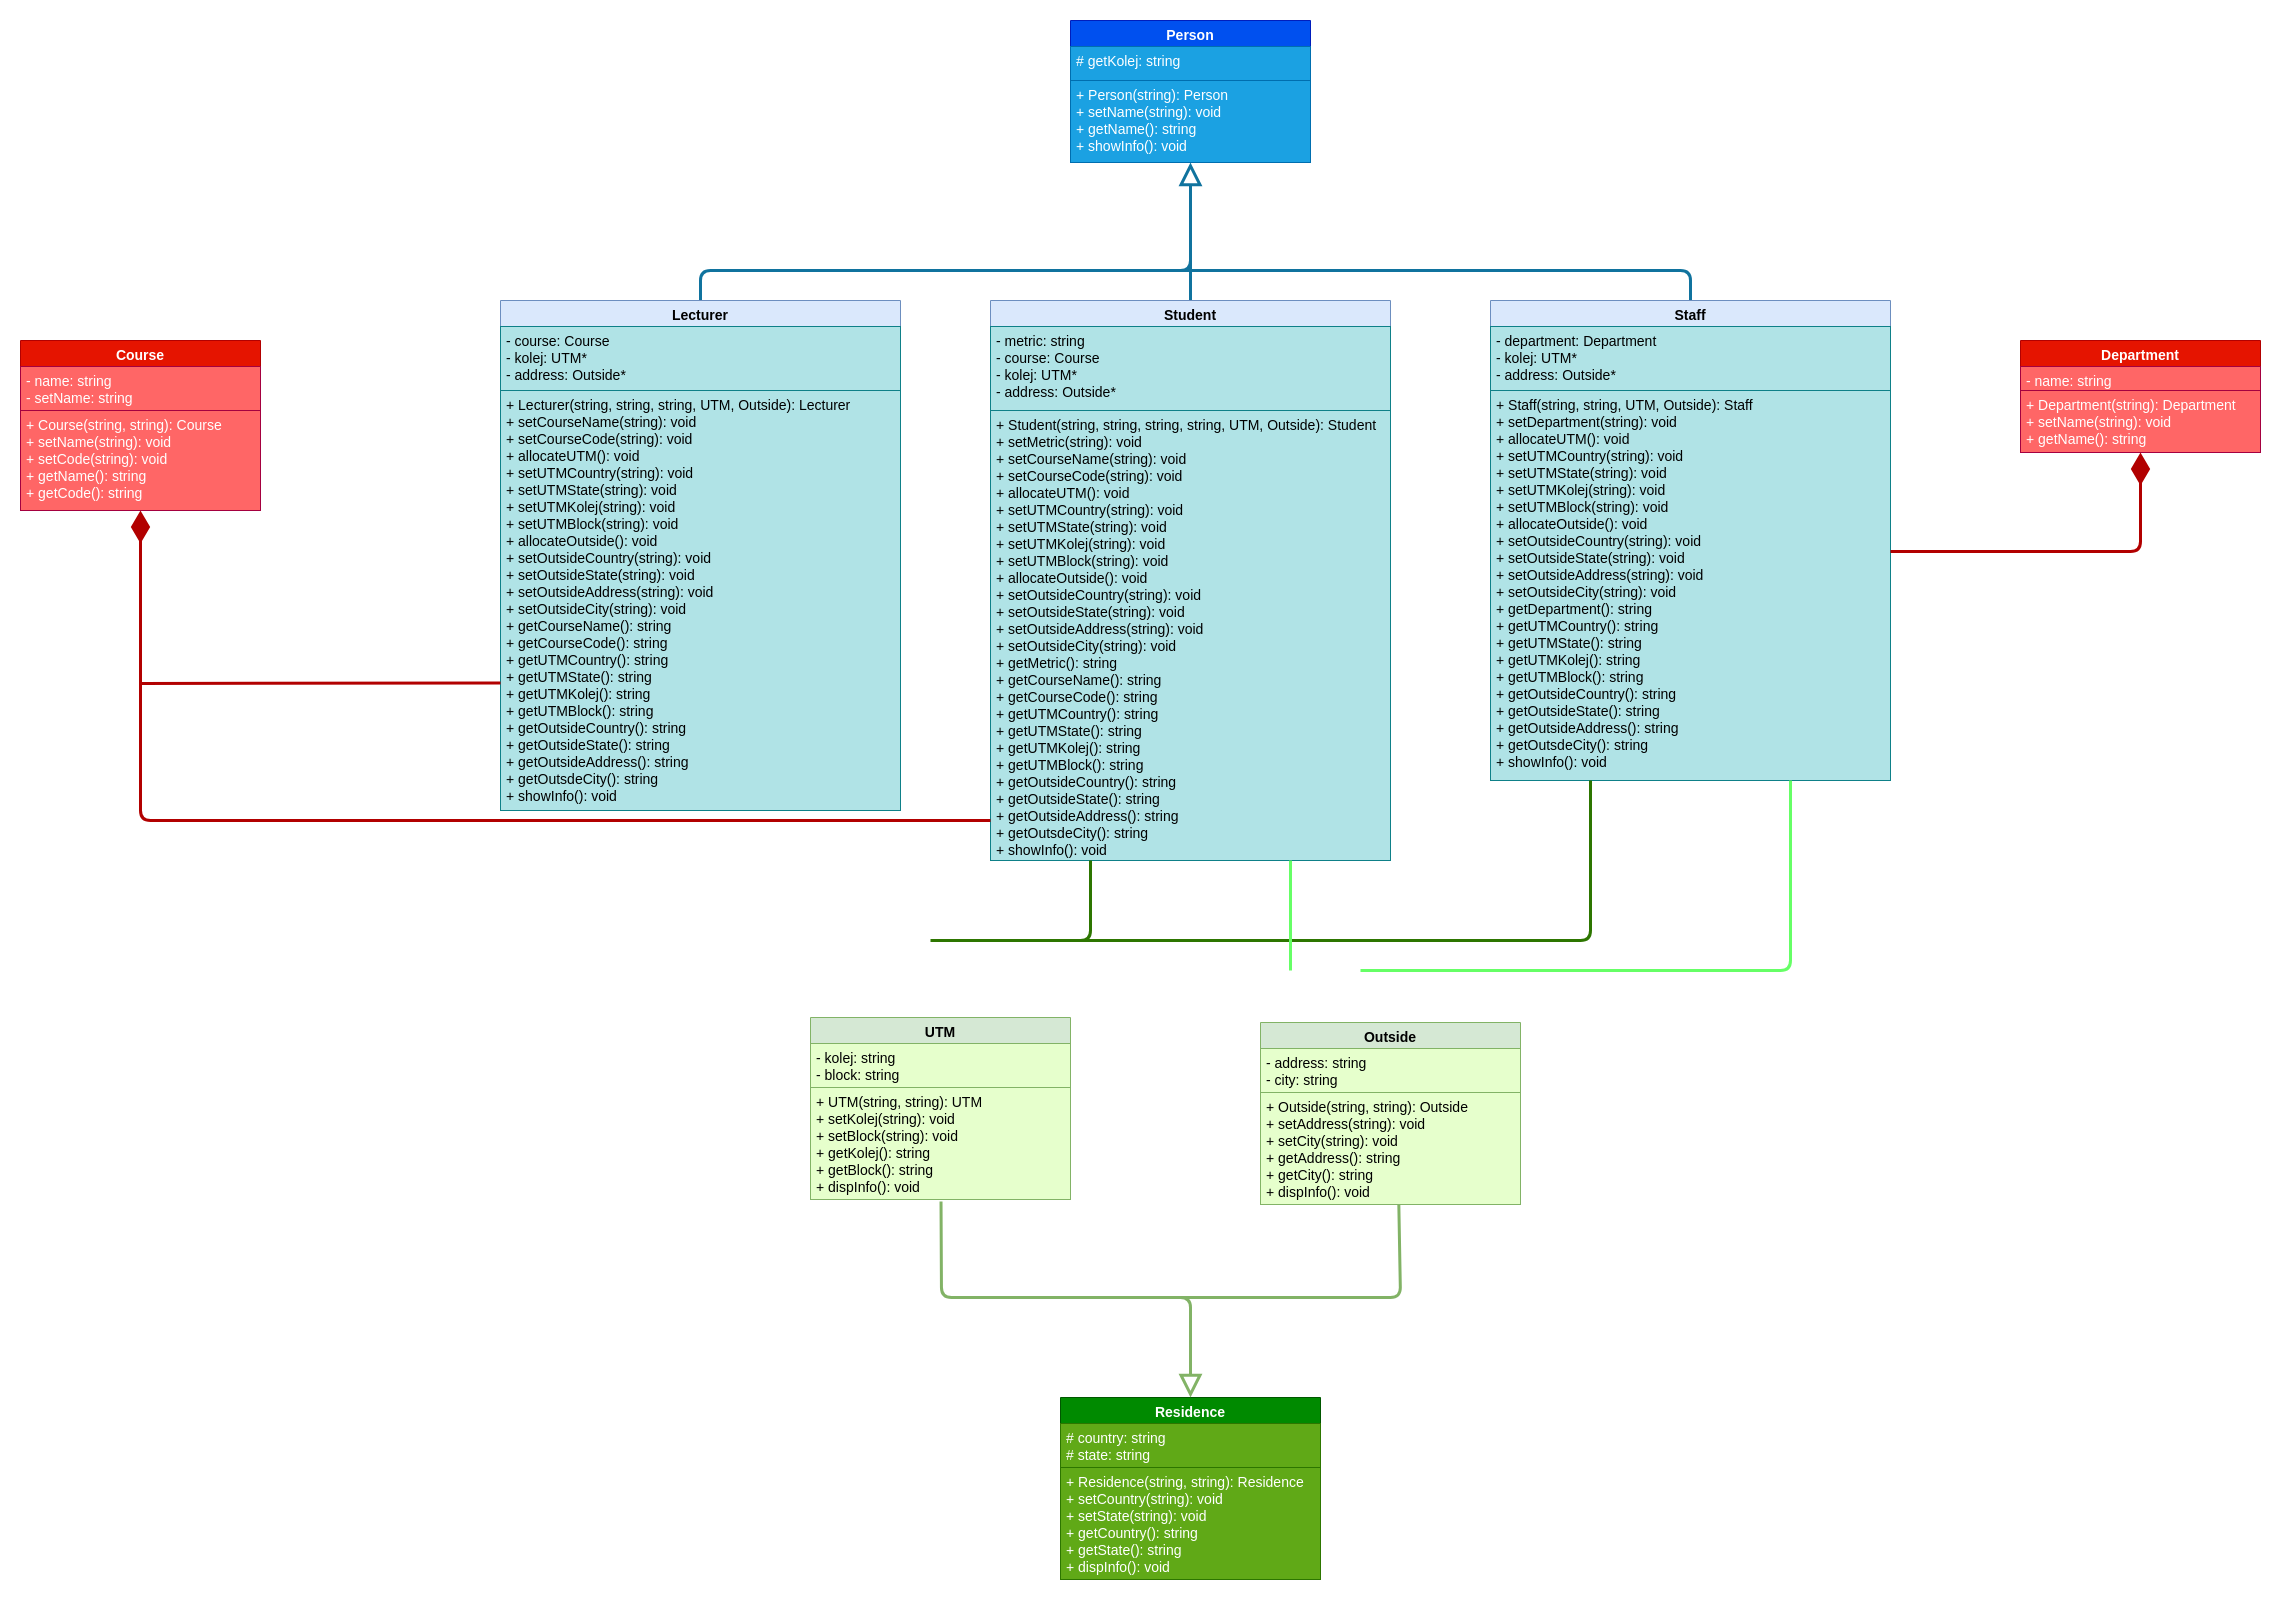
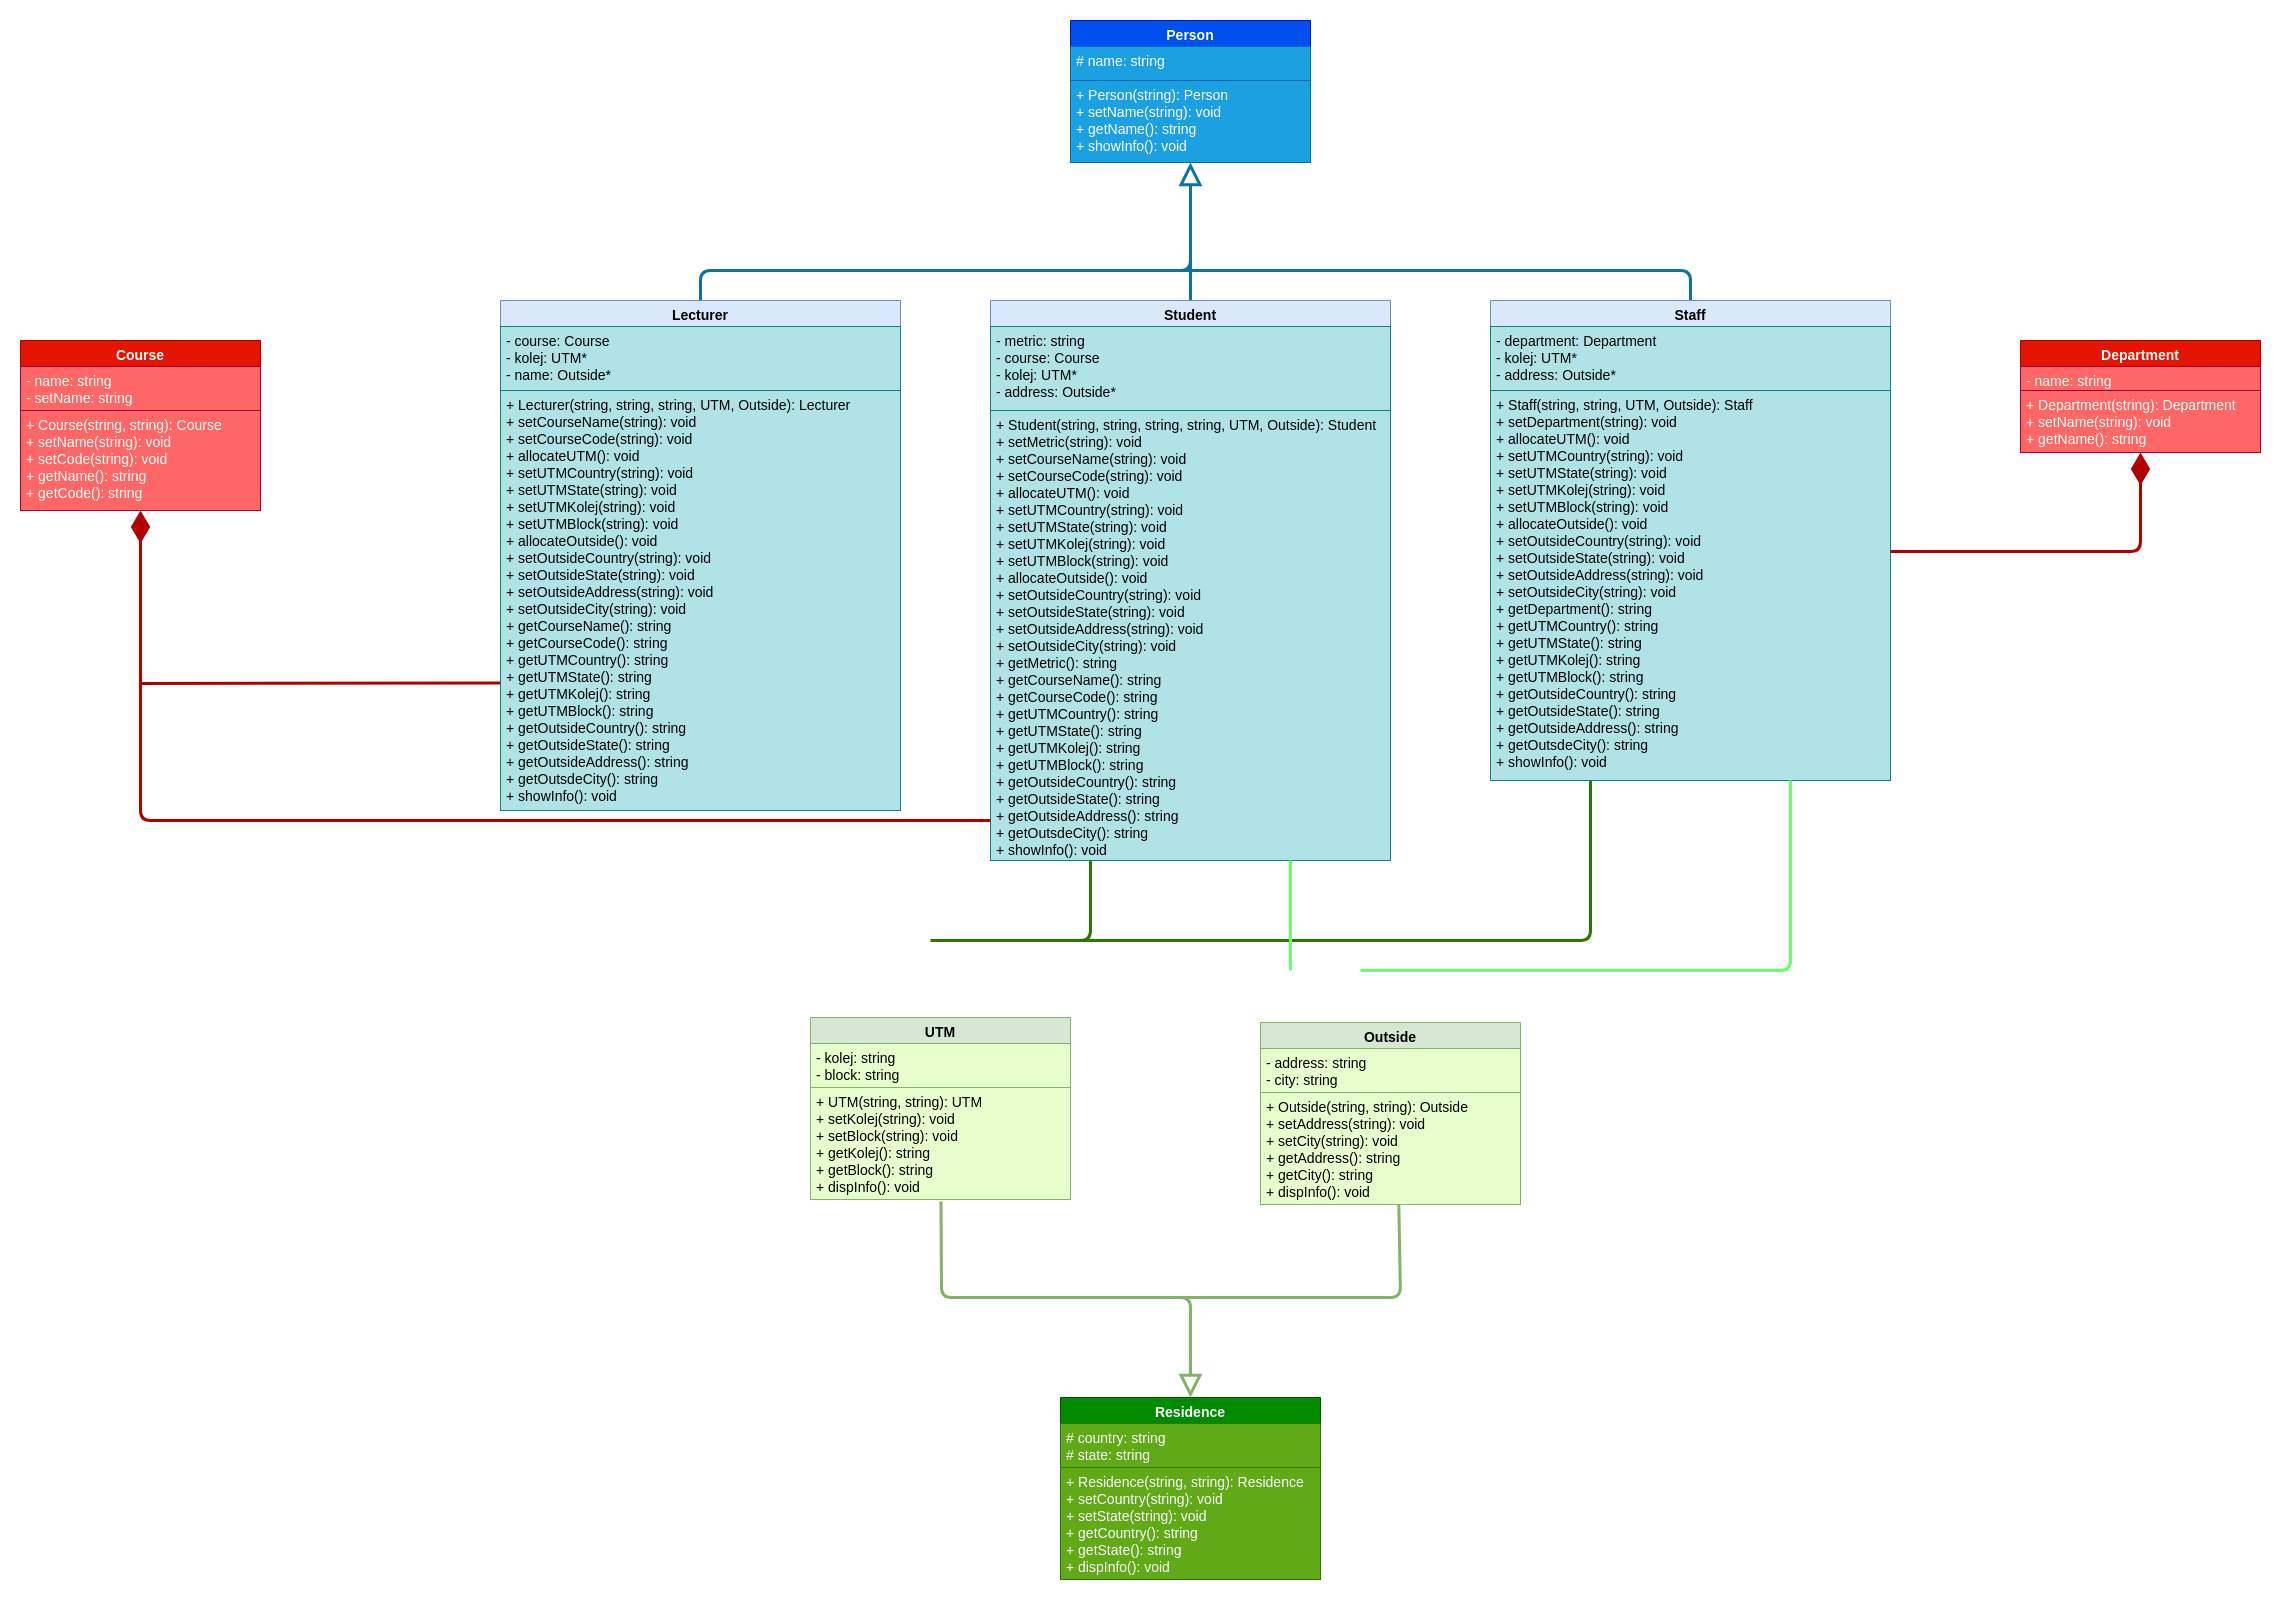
- <mxCell id="24" value="# getKolej: string&#10;" style="text;strokeColor=#006EAF;fillColor=#1ba1e2;align=left;verticalAlign=top;spacingLeft=4;spacingRight=4;overflow=hidden;rotatable=0;points=[[0,0.5],[1,0.5]];portConstraint=eastwest;fontSize=14;fontColor=#ffffff;" parent="23" vertex="1"><mxGeometry y="26" width="240" height="34" as="geometry" /></mxCell>
+ <mxCell id="24" value="# name: string&#10;" style="text;strokeColor=#006EAF;fillColor=#1ba1e2;align=left;verticalAlign=top;spacingLeft=4;spacingRight=4;overflow=hidden;rotatable=0;points=[[0,0.5],[1,0.5]];portConstraint=eastwest;fontSize=14;fontColor=#ffffff;" parent="23" vertex="1"><mxGeometry y="26" width="240" height="34" as="geometry" /></mxCell>
- <mxCell id="33" value="- course: Course&#10;- kolej: UTM*&#10;- address: Outside*" style="text;strokeColor=#0e8088;fillColor=#b0e3e6;align=left;verticalAlign=top;spacingLeft=4;spacingRight=4;overflow=hidden;rotatable=0;points=[[0,0.5],[1,0.5]];portConstraint=eastwest;fontSize=14;" parent="32" vertex="1"><mxGeometry y="26" width="400" height="64" as="geometry" /></mxCell>
+ <mxCell id="33" value="- course: Course&#10;- kolej: UTM*&#10;- name: Outside*" style="text;strokeColor=#0e8088;fillColor=#b0e3e6;align=left;verticalAlign=top;spacingLeft=4;spacingRight=4;overflow=hidden;rotatable=0;points=[[0,0.5],[1,0.5]];portConstraint=eastwest;fontSize=14;" parent="32" vertex="1"><mxGeometry y="26" width="400" height="64" as="geometry" /></mxCell>
